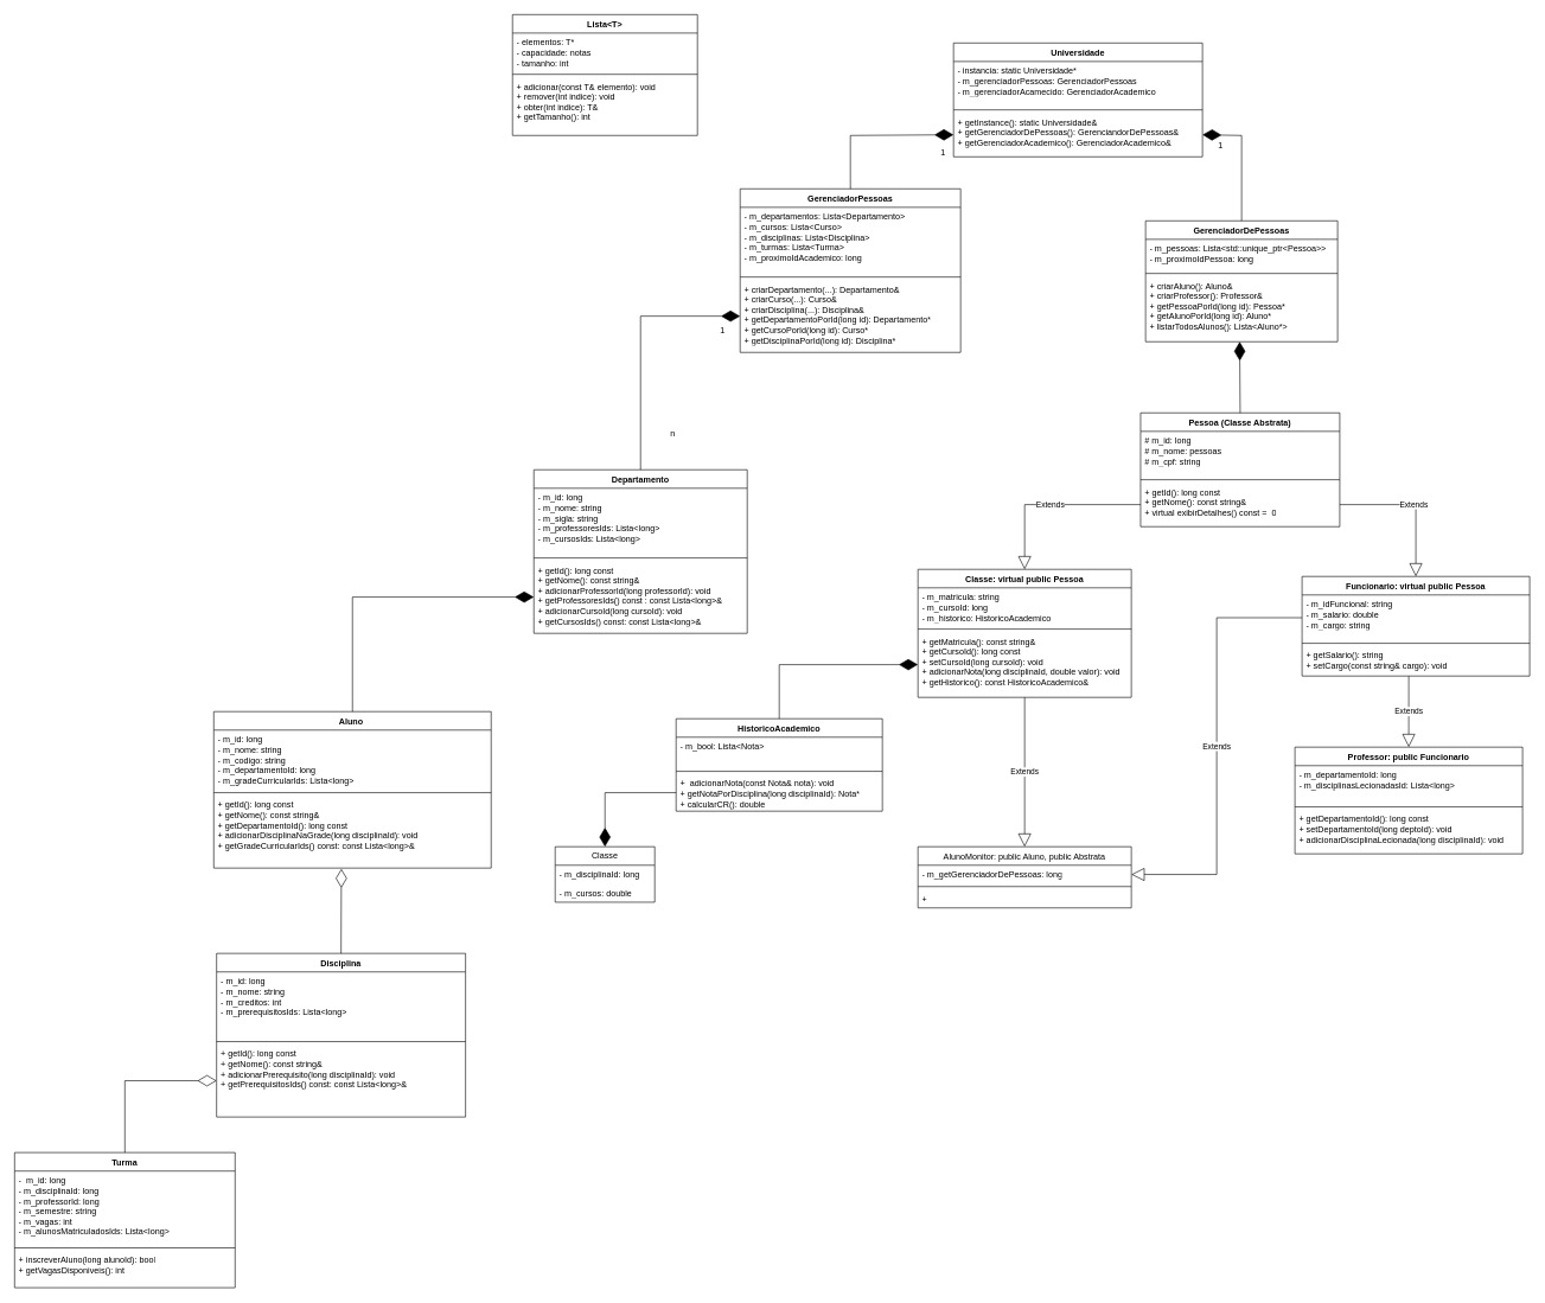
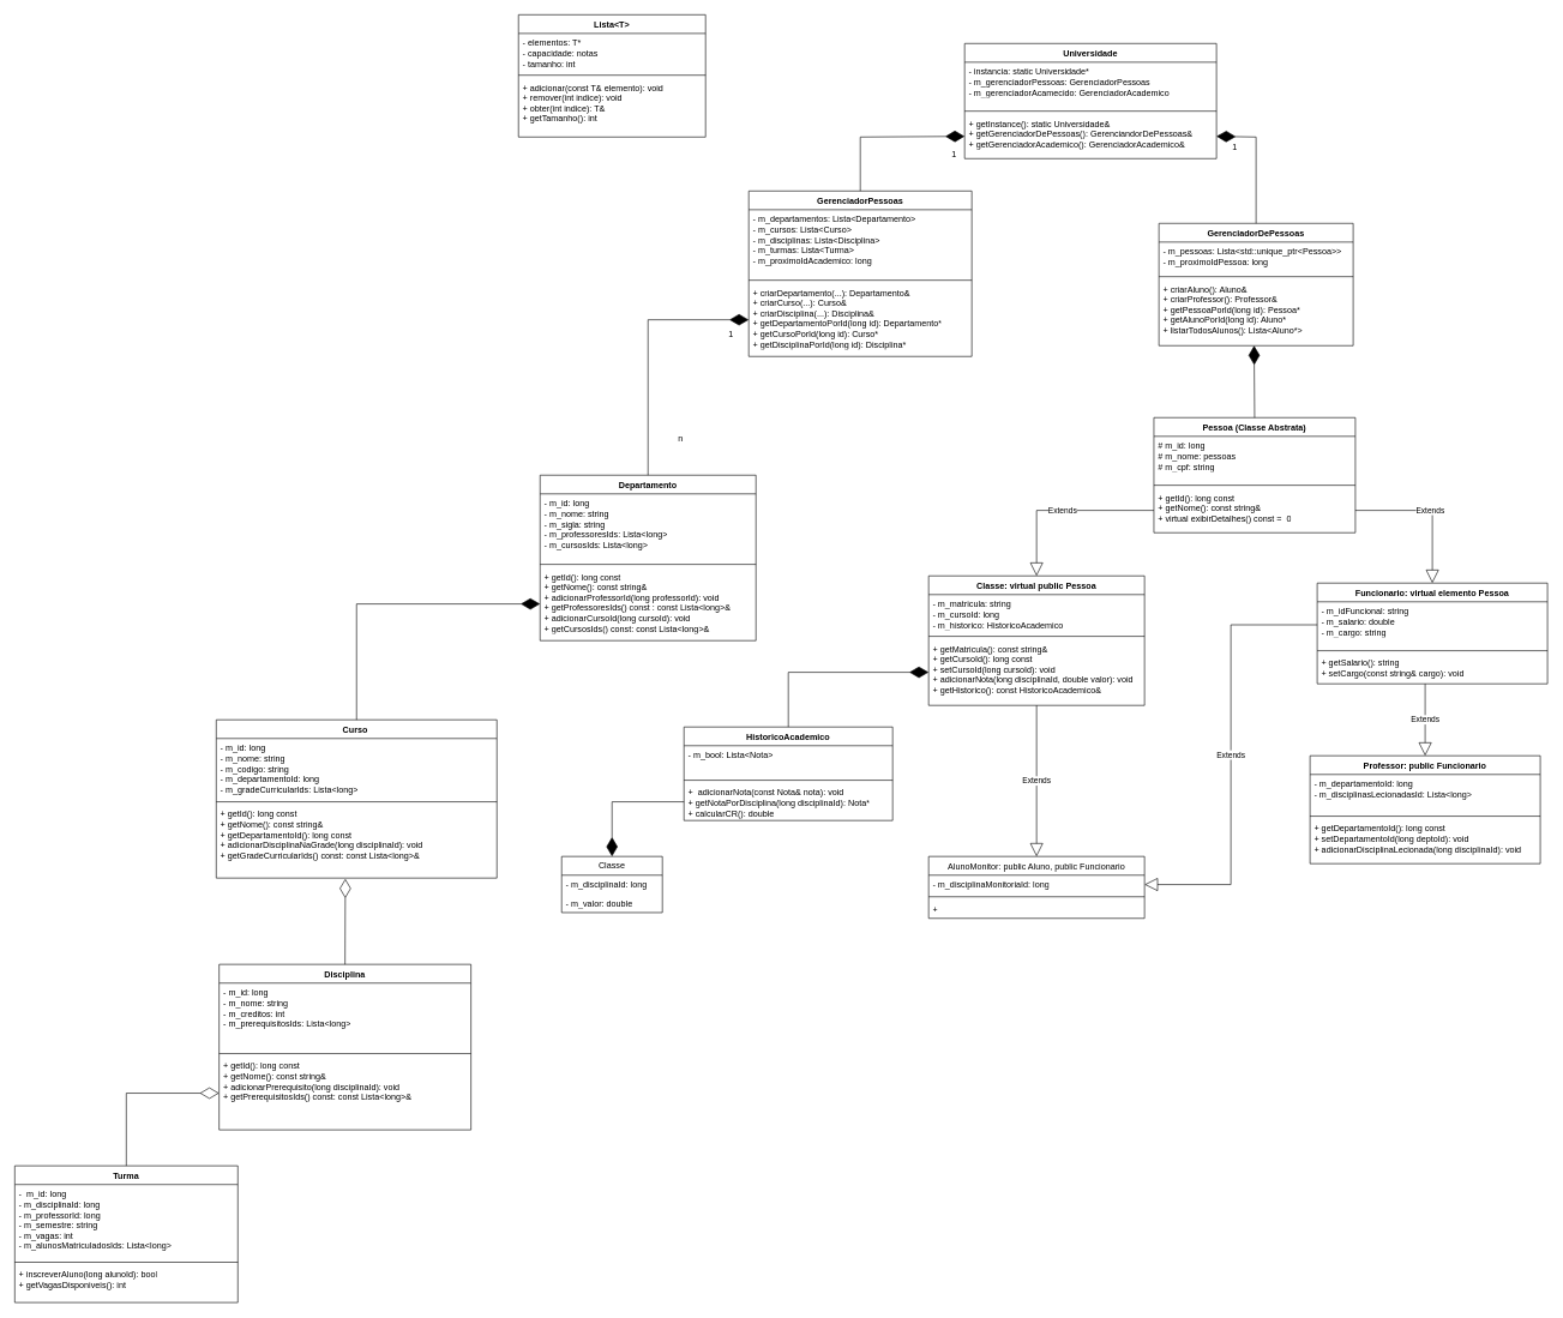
- <mxCell id="28" value="Funcionario: virtual public Pessoa" style="swimlane;fontStyle=1;align=center;verticalAlign=top;childLayout=stackLayout;horizontal=1;startSize=26;horizontalStack=0;resizeParent=1;resizeParentMax=0;resizeLast=0;collapsible=1;marginBottom=0;whiteSpace=wrap;html=1;" parent="1" vertex="1"><mxGeometry x="1830" y="810" width="320" height="140" as="geometry" /></mxCell>
+ <mxCell id="28" value="Funcionario: virtual elemento Pessoa" style="swimlane;fontStyle=1;align=center;verticalAlign=top;childLayout=stackLayout;horizontal=1;startSize=26;horizontalStack=0;resizeParent=1;resizeParentMax=0;resizeLast=0;collapsible=1;marginBottom=0;whiteSpace=wrap;html=1;" parent="1" vertex="1"><mxGeometry x="1830" y="810" width="320" height="140" as="geometry" /></mxCell>
- <mxCell id="51" value="Aluno&amp;nbsp;" style="swimlane;fontStyle=1;align=center;verticalAlign=top;childLayout=stackLayout;horizontal=1;startSize=26;horizontalStack=0;resizeParent=1;resizeParentMax=0;resizeLast=0;collapsible=1;marginBottom=0;whiteSpace=wrap;html=1;" parent="1" vertex="1"><mxGeometry x="300" y="1000" width="390" height="220" as="geometry" /></mxCell>
+ <mxCell id="51" value="Curso&amp;nbsp;" style="swimlane;fontStyle=1;align=center;verticalAlign=top;childLayout=stackLayout;horizontal=1;startSize=26;horizontalStack=0;resizeParent=1;resizeParentMax=0;resizeLast=0;collapsible=1;marginBottom=0;whiteSpace=wrap;html=1;" parent="1" vertex="1"><mxGeometry x="300" y="1000" width="390" height="220" as="geometry" /></mxCell>
- <mxCell id="38" value="&lt;span style=&quot;font-weight: 400;&quot;&gt;AlunoMonitor: public Aluno, public Abstrata&lt;/span&gt;" style="swimlane;fontStyle=1;align=center;verticalAlign=top;childLayout=stackLayout;horizontal=1;startSize=26;horizontalStack=0;resizeParent=1;resizeParentMax=0;resizeLast=0;collapsible=1;marginBottom=0;whiteSpace=wrap;html=1;" parent="1" vertex="1"><mxGeometry x="1290" y="1190" width="300" height="86" as="geometry" /></mxCell>
+ <mxCell id="38" value="&lt;span style=&quot;font-weight: 400;&quot;&gt;AlunoMonitor: public Aluno, public Funcionario&lt;/span&gt;" style="swimlane;fontStyle=1;align=center;verticalAlign=top;childLayout=stackLayout;horizontal=1;startSize=26;horizontalStack=0;resizeParent=1;resizeParentMax=0;resizeLast=0;collapsible=1;marginBottom=0;whiteSpace=wrap;html=1;" parent="1" vertex="1"><mxGeometry x="1290" y="1190" width="300" height="86" as="geometry" /></mxCell>
- <mxCell id="39" value="- m_getGerenciadorDePessoas: long" style="text;strokeColor=none;fillColor=none;align=left;verticalAlign=top;spacingLeft=4;spacingRight=4;overflow=hidden;rotatable=0;points=[[0,0.5],[1,0.5]];portConstraint=eastwest;whiteSpace=wrap;html=1;" parent="38" vertex="1"><mxGeometry y="26" width="300" height="26" as="geometry" /></mxCell>
+ <mxCell id="39" value="- m_disciplinaMonitoriaId: long" style="text;strokeColor=none;fillColor=none;align=left;verticalAlign=top;spacingLeft=4;spacingRight=4;overflow=hidden;rotatable=0;points=[[0,0.5],[1,0.5]];portConstraint=eastwest;whiteSpace=wrap;html=1;" parent="38" vertex="1"><mxGeometry y="26" width="300" height="26" as="geometry" /></mxCell>
- <mxCell id="75" value="- m_cursos: double" style="text;strokeColor=none;fillColor=none;align=left;verticalAlign=top;spacingLeft=4;spacingRight=4;overflow=hidden;rotatable=0;points=[[0,0.5],[1,0.5]];portConstraint=eastwest;whiteSpace=wrap;html=1;" parent="73" vertex="1"><mxGeometry y="52" width="140" height="26" as="geometry" /></mxCell>
+ <mxCell id="75" value="- m_valor: double" style="text;strokeColor=none;fillColor=none;align=left;verticalAlign=top;spacingLeft=4;spacingRight=4;overflow=hidden;rotatable=0;points=[[0,0.5],[1,0.5]];portConstraint=eastwest;whiteSpace=wrap;html=1;" parent="73" vertex="1"><mxGeometry y="52" width="140" height="26" as="geometry" /></mxCell>
